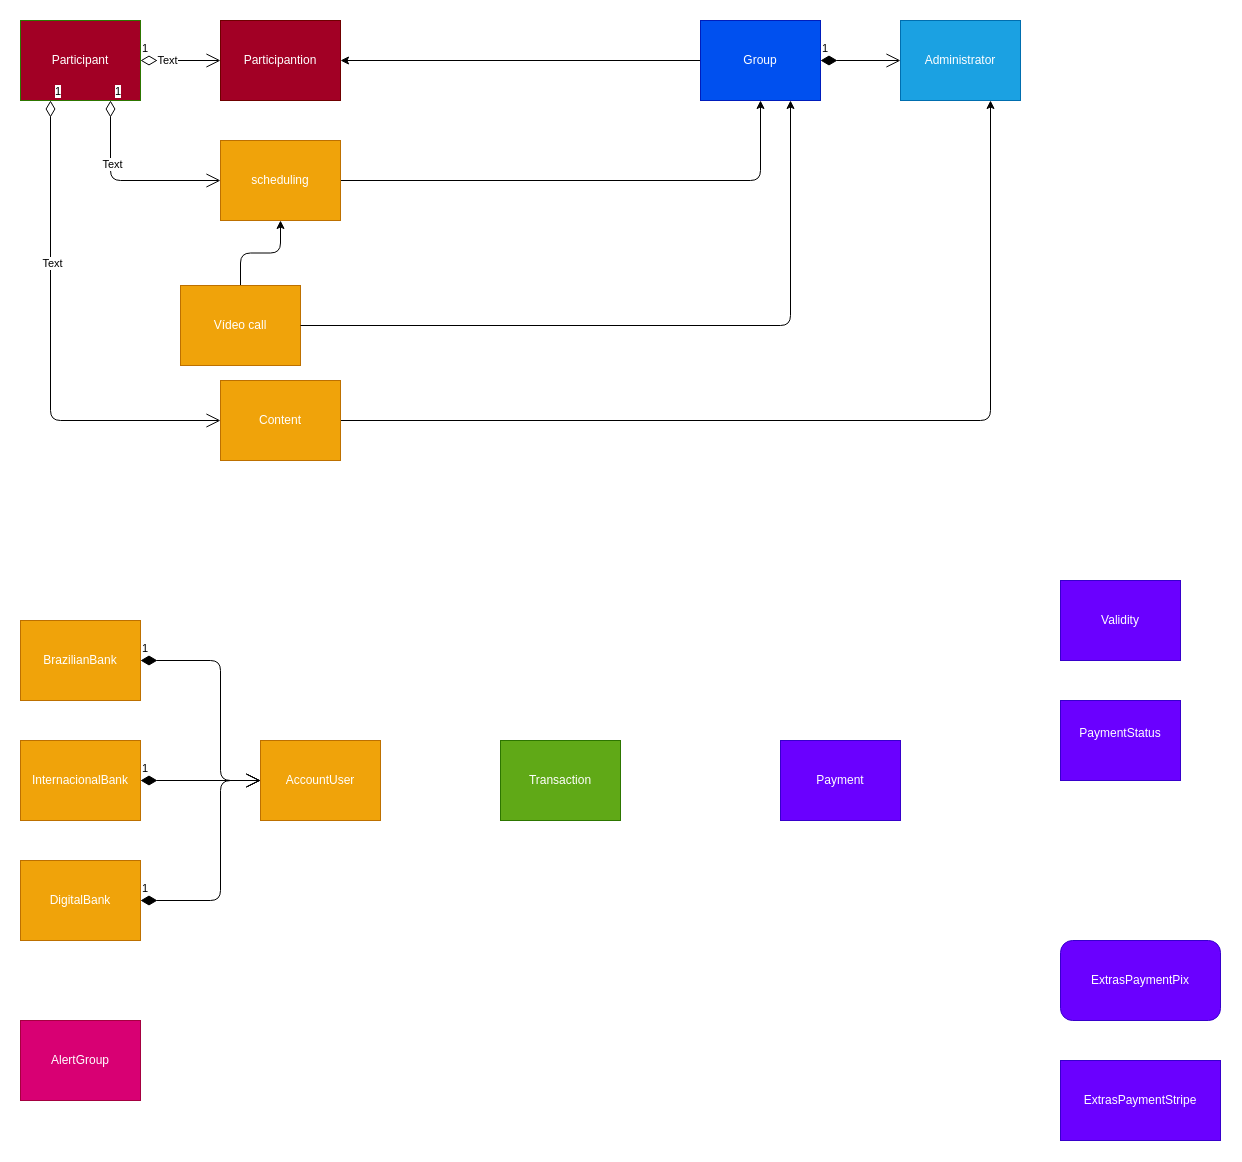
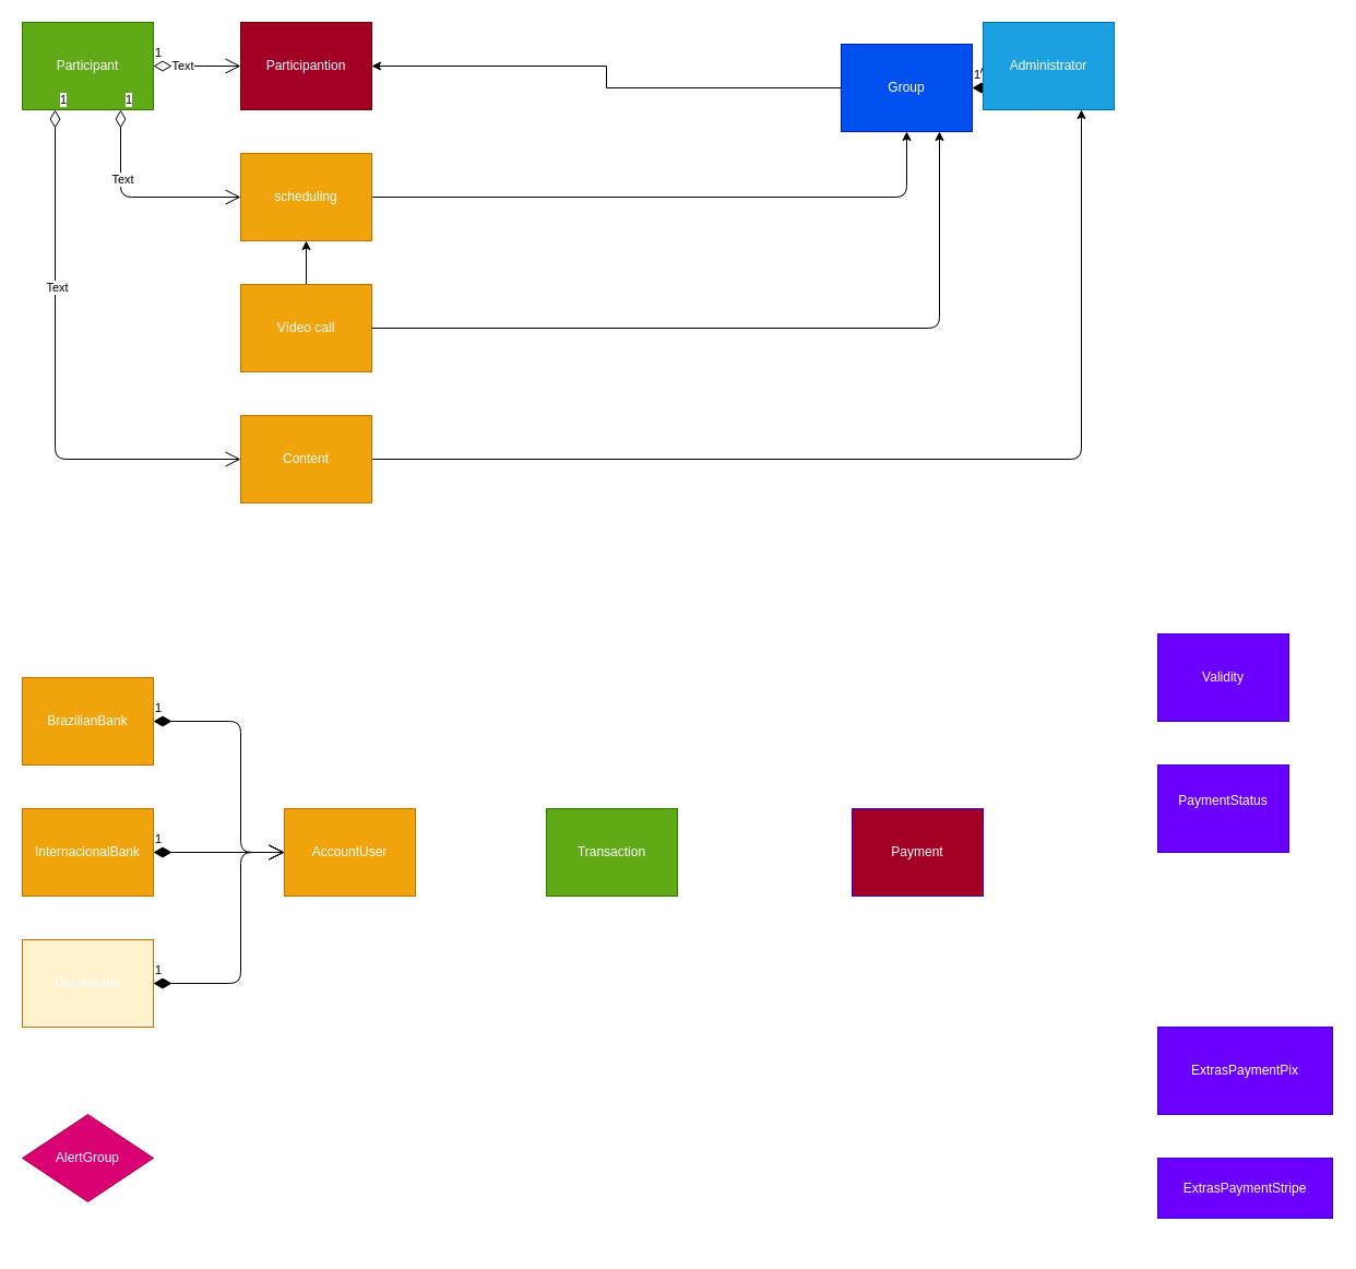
- <mxCell id="12" value="&lt;div&gt;Participant&lt;/div&gt;" style="rounded=0;whiteSpace=wrap;html=1;fillColor=#a20025;strokeColor=#2D7600;fontColor=#ffffff;" parent="1" vertex="1"><mxGeometry x="20" y="20" width="120" height="80" as="geometry" /></mxCell>
+ <mxCell id="12" value="&lt;div&gt;Participant&lt;/div&gt;" style="rounded=0;whiteSpace=wrap;html=1;fillColor=#60a917;strokeColor=#2D7600;fontColor=#ffffff;" parent="1" vertex="1"><mxGeometry x="20" y="20" width="120" height="80" as="geometry" /></mxCell>
- <mxCell id="9" value="Group" style="rounded=0;whiteSpace=wrap;html=1;fillColor=#0050ef;strokeColor=#001DBC;fontColor=#ffffff;" parent="1" vertex="1"><mxGeometry y="20" width="120" height="80" as="geometry" x="700" /></mxCell>
+ <mxCell id="9" value="Group" style="rounded=0;whiteSpace=wrap;html=1;fillColor=#0050ef;strokeColor=#001DBC;fontColor=#ffffff;" parent="1" vertex="1"><mxGeometry x="770" y="40" width="120" height="80" as="geometry" /></mxCell>
- <mxCell id="29" value="Vídeo call" style="rounded=0;whiteSpace=wrap;html=1;fillColor=#f0a30a;strokeColor=#BD7000;fontColor=#ffffff;" parent="1" vertex="1"><mxGeometry x="180" y="285" width="120" height="80" as="geometry" /></mxCell>
+ <mxCell id="29" value="Vídeo call" style="rounded=0;whiteSpace=wrap;html=1;fillColor=#f0a30a;strokeColor=#BD7000;fontColor=#ffffff;" parent="1" vertex="1"><mxGeometry x="220" y="260" width="120" height="80" as="geometry" /></mxCell>
- <mxCell id="17" value="Payment" style="rounded=0;whiteSpace=wrap;html=1;fillColor=#6a00ff;strokeColor=#3700CC;fontColor=#ffffff;" parent="1" vertex="1"><mxGeometry x="780" y="740" width="120" height="80" as="geometry" /></mxCell>
+ <mxCell id="17" value="Payment" style="rounded=0;whiteSpace=wrap;html=1;fillColor=#a20025;strokeColor=#3700CC;fontColor=#ffffff;" parent="1" vertex="1"><mxGeometry x="780" y="740" width="120" height="80" as="geometry" /></mxCell>
- <mxCell id="22" value="DigitalBank" style="rounded=0;whiteSpace=wrap;html=1;fillColor=#f0a30a;strokeColor=#BD7000;fontColor=#ffffff;" parent="1" vertex="1"><mxGeometry x="20" y="860" width="120" height="80" as="geometry" /></mxCell>
+ <mxCell id="22" value="DigitalBank" style="rounded=0;whiteSpace=wrap;html=1;fillColor=#fff2cc;strokeColor=#BD7000;fontColor=#ffffff;" parent="1" vertex="1"><mxGeometry x="20" y="860" width="120" height="80" as="geometry" /></mxCell>
- <mxCell id="15" value="ExtrasPaymentPix" style="whiteSpace=wrap;html=1;fillColor=#6a00ff;strokeColor=#3700CC;fontColor=#ffffff;rounded=1;" parent="1" vertex="1"><mxGeometry x="1060" y="940" width="160" height="80" as="geometry" /></mxCell>
+ <mxCell id="15" value="ExtrasPaymentPix" style="rounded=0;whiteSpace=wrap;html=1;fillColor=#6a00ff;strokeColor=#3700CC;fontColor=#ffffff;" parent="1" vertex="1"><mxGeometry x="1060" y="940" width="160" height="80" as="geometry" /></mxCell>
- <mxCell id="23" value="AlertGroup" style="rounded=0;whiteSpace=wrap;html=1;fillColor=#d80073;strokeColor=#A50040;fontColor=#ffffff;" parent="1" vertex="1"><mxGeometry x="20" y="1020" width="120" height="80" as="geometry" /></mxCell>
+ <mxCell id="23" value="AlertGroup" style="rhombus;whiteSpace=wrap;html=1;fillColor=#d80073;strokeColor=#A50040;fontColor=#ffffff;" parent="1" vertex="1"><mxGeometry x="20" y="1020" width="120" height="80" as="geometry" /></mxCell>
- <mxCell id="16" value="ExtrasPaymentStripe" style="rounded=0;whiteSpace=wrap;html=1;fillColor=#6a00ff;strokeColor=#3700CC;fontColor=#ffffff;" parent="1" vertex="1"><mxGeometry x="1060" y="1060" width="160" height="80" as="geometry" /></mxCell>
+ <mxCell id="16" value="ExtrasPaymentStripe" style="rounded=0;whiteSpace=wrap;html=1;fillColor=#6a00ff;strokeColor=#3700CC;fontColor=#ffffff;" parent="1" vertex="1"><mxGeometry x="1060" y="1060" width="160" height="55" as="geometry" /></mxCell>
